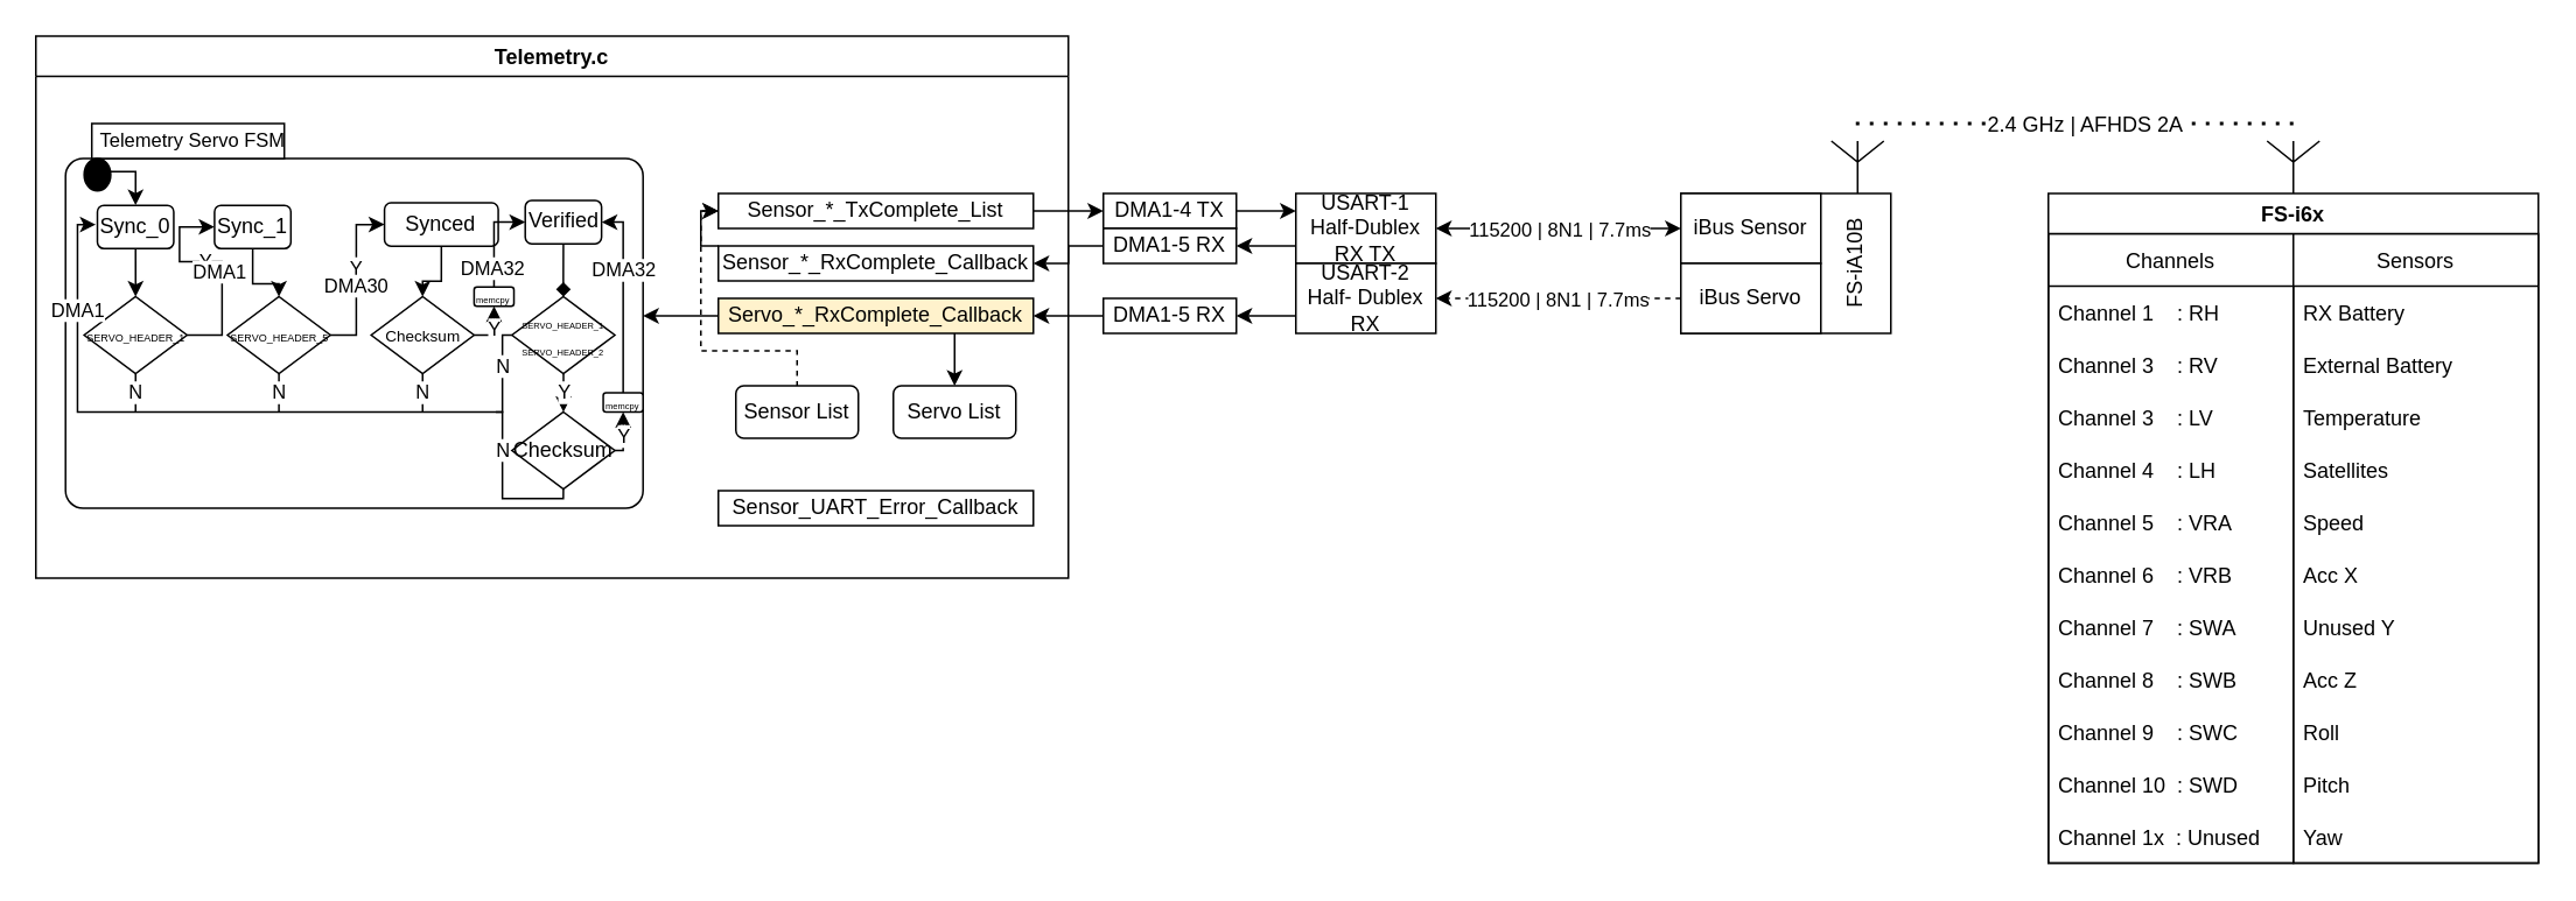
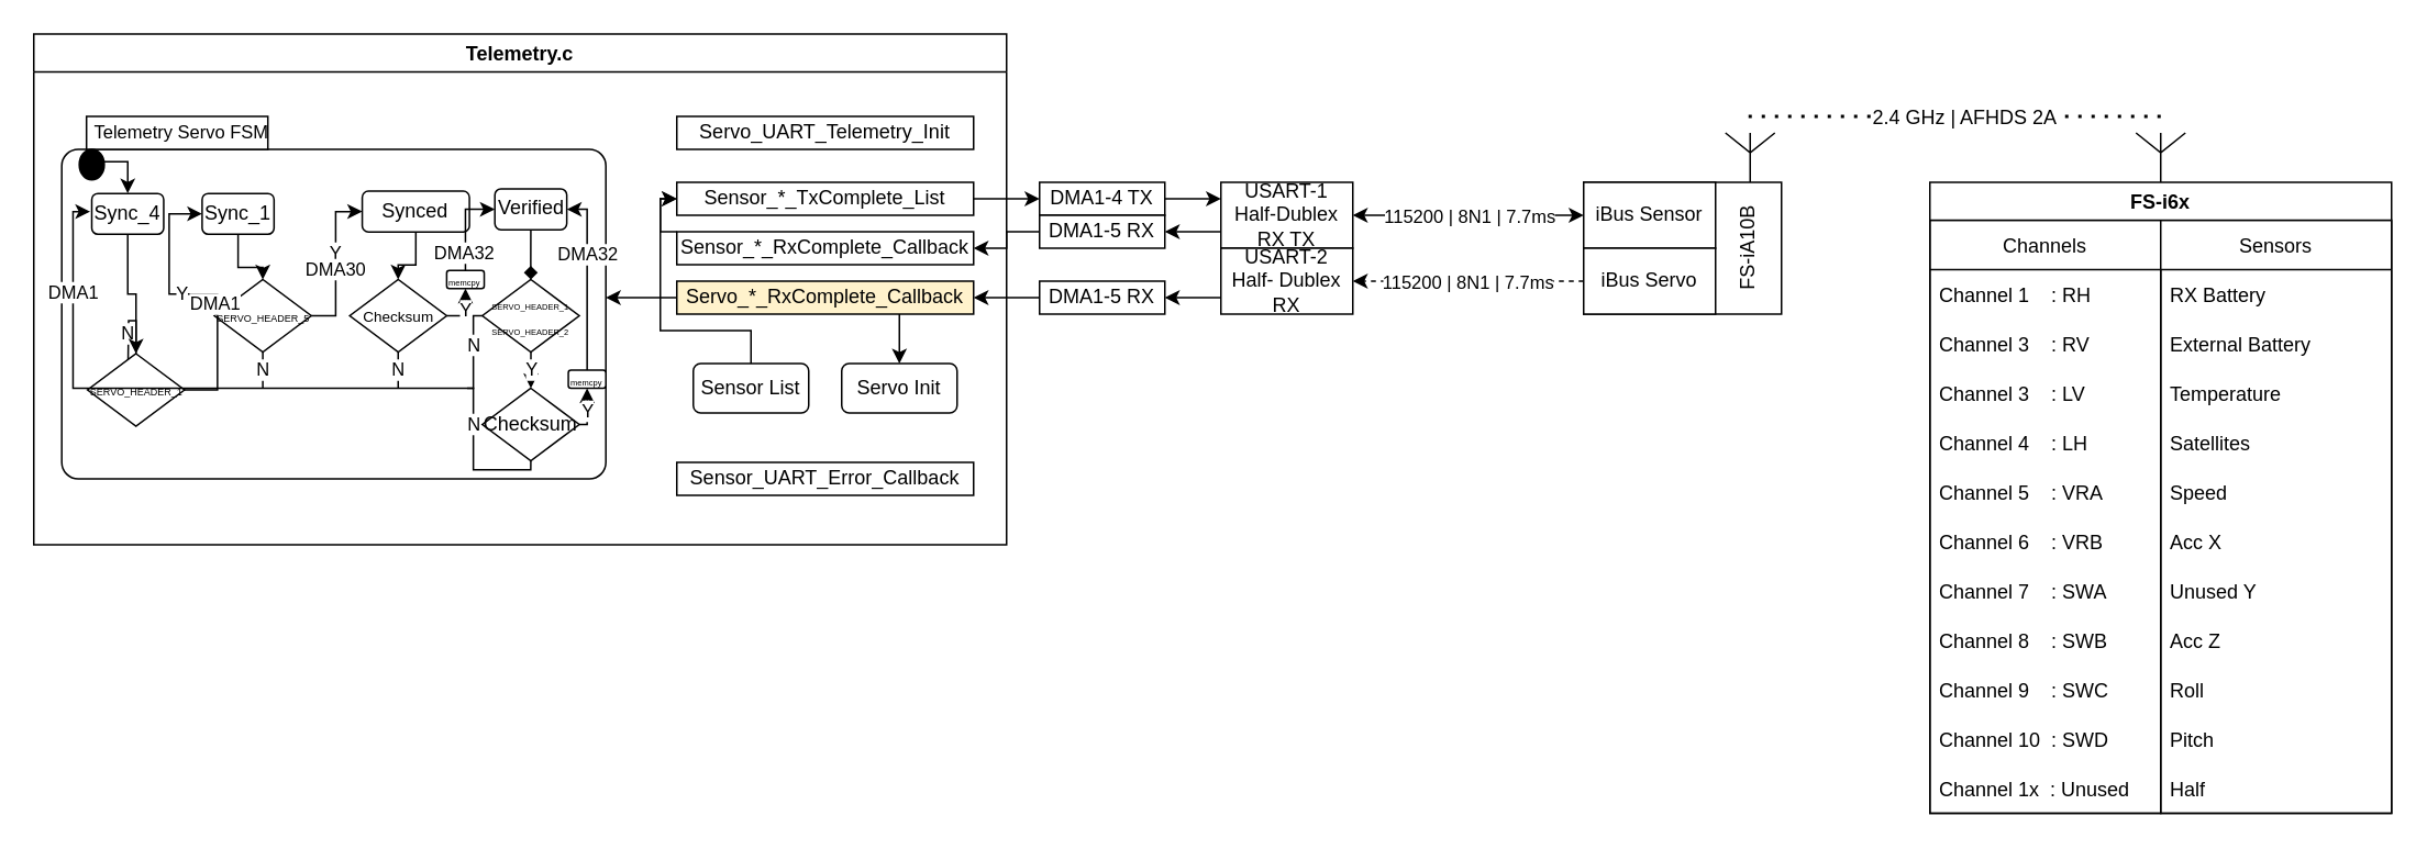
+ <mxCell id="76" value="Servo_UART_Telemetry_Init" style="rounded=0;whiteSpace=wrap;html=1;" parent="29" vertex="1"><mxGeometry x="390" y="50" width="180" height="20" as="geometry" /></mxCell>
- <mxCell id="51" value="Sync_0" style="shape=rect;rounded=1;html=1;whiteSpace=wrap;align=center;" parent="33" vertex="1"><mxGeometry x="15.172" y="46.75" width="43.621" height="24.75" as="geometry" /></mxCell>
+ <mxCell id="51" value="Sync_4" style="shape=rect;rounded=1;html=1;whiteSpace=wrap;align=center;" parent="33" vertex="1"><mxGeometry x="15.172" y="46.75" width="43.621" height="24.75" as="geometry" /></mxCell>
- <mxCell id="36" value="&lt;font style=&quot;font-size: 6px;&quot;&gt;SERVO_HEADER_1&lt;/font&gt;" style="rhombus;whiteSpace=wrap;html=1;" parent="33" vertex="1"><mxGeometry x="7.586" y="99" width="58.793" height="44" as="geometry" /></mxCell>
+ <mxCell id="36" value="&lt;font style=&quot;font-size: 6px;&quot;&gt;SERVO_HEADER_1&lt;/font&gt;" style="rhombus;whiteSpace=wrap;html=1;" parent="33" vertex="1"><mxGeometry x="12.586" y="144" width="58.793" height="44" as="geometry" /></mxCell>
- <mxCell id="75" style="edgeStyle=orthogonalEdgeStyle;rounded=0;orthogonalLoop=1;jettySize=auto;html=1;exitX=0;exitY=0.5;exitDx=0;exitDy=0;entryX=0.5;entryY=0;entryDx=0;entryDy=0;startArrow=classic;startFill=1;endArrow=none;endFill=0;dashed=1;" parent="29" source="31" target="74" edge="1"><mxGeometry relative="1" as="geometry"><Array as="points"><mxPoint x="380" y="100" /><mxPoint x="380" y="180" /><mxPoint x="435" y="180" /></Array></mxGeometry></mxCell>
+ <mxCell id="75" style="edgeStyle=orthogonalEdgeStyle;rounded=0;orthogonalLoop=1;jettySize=auto;html=1;exitX=0;exitY=0.5;exitDx=0;exitDy=0;entryX=0.5;entryY=0;entryDx=0;entryDy=0;startArrow=classic;startFill=1;endArrow=none;endFill=0;" parent="29" source="31" target="74" edge="1"><mxGeometry relative="1" as="geometry"><Array as="points"><mxPoint x="380" y="100" /><mxPoint x="380" y="180" /><mxPoint x="435" y="180" /></Array></mxGeometry></mxCell>
- <mxCell id="32" value="Servo List" style="rounded=1;whiteSpace=wrap;html=1;" parent="30" vertex="1"><mxGeometry x="490" y="200" width="70" height="30" as="geometry" /></mxCell>
+ <mxCell id="32" value="Servo Init" style="rounded=1;whiteSpace=wrap;html=1;" parent="30" vertex="1"><mxGeometry x="490" y="200" width="70" height="30" as="geometry" /></mxCell>
- <mxCell id="102" value="Yaw" style="text;strokeColor=none;fillColor=none;align=left;verticalAlign=middle;spacingLeft=4;spacingRight=4;overflow=hidden;points=[[0,0.5],[1,0.5]];portConstraint=eastwest;rotatable=0;" parent="91" vertex="1"><mxGeometry y="330" width="140" height="30" as="geometry" /></mxCell>
+ <mxCell id="102" value="Half" style="text;strokeColor=none;fillColor=none;align=left;verticalAlign=middle;spacingLeft=4;spacingRight=4;overflow=hidden;points=[[0,0.5],[1,0.5]];portConstraint=eastwest;rotatable=0;" parent="91" vertex="1"><mxGeometry y="330" width="140" height="30" as="geometry" /></mxCell>
